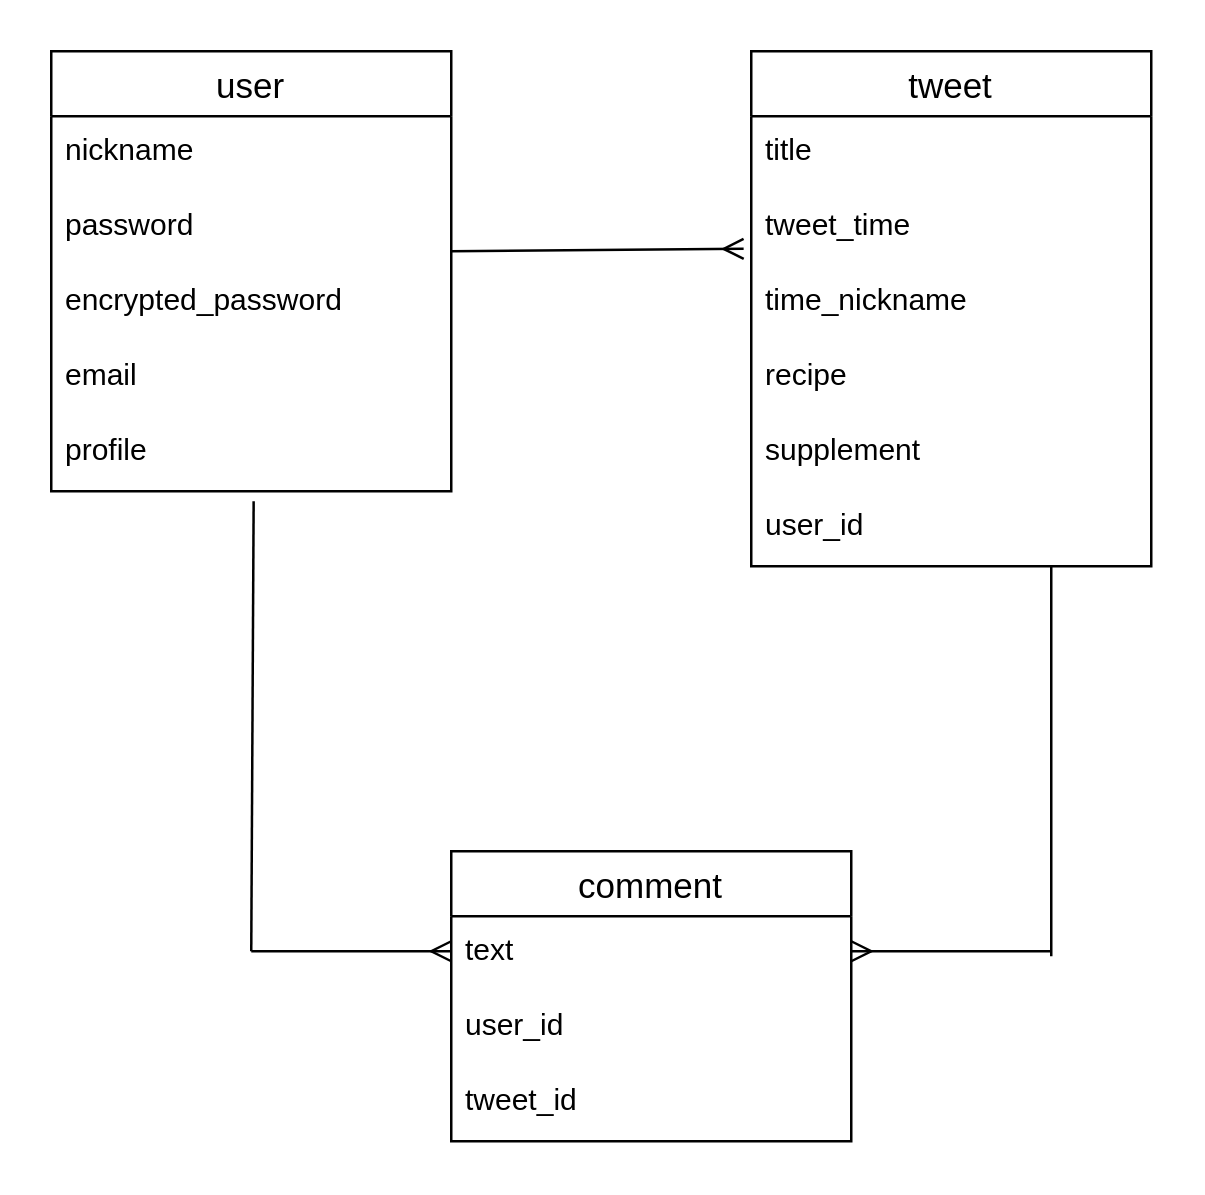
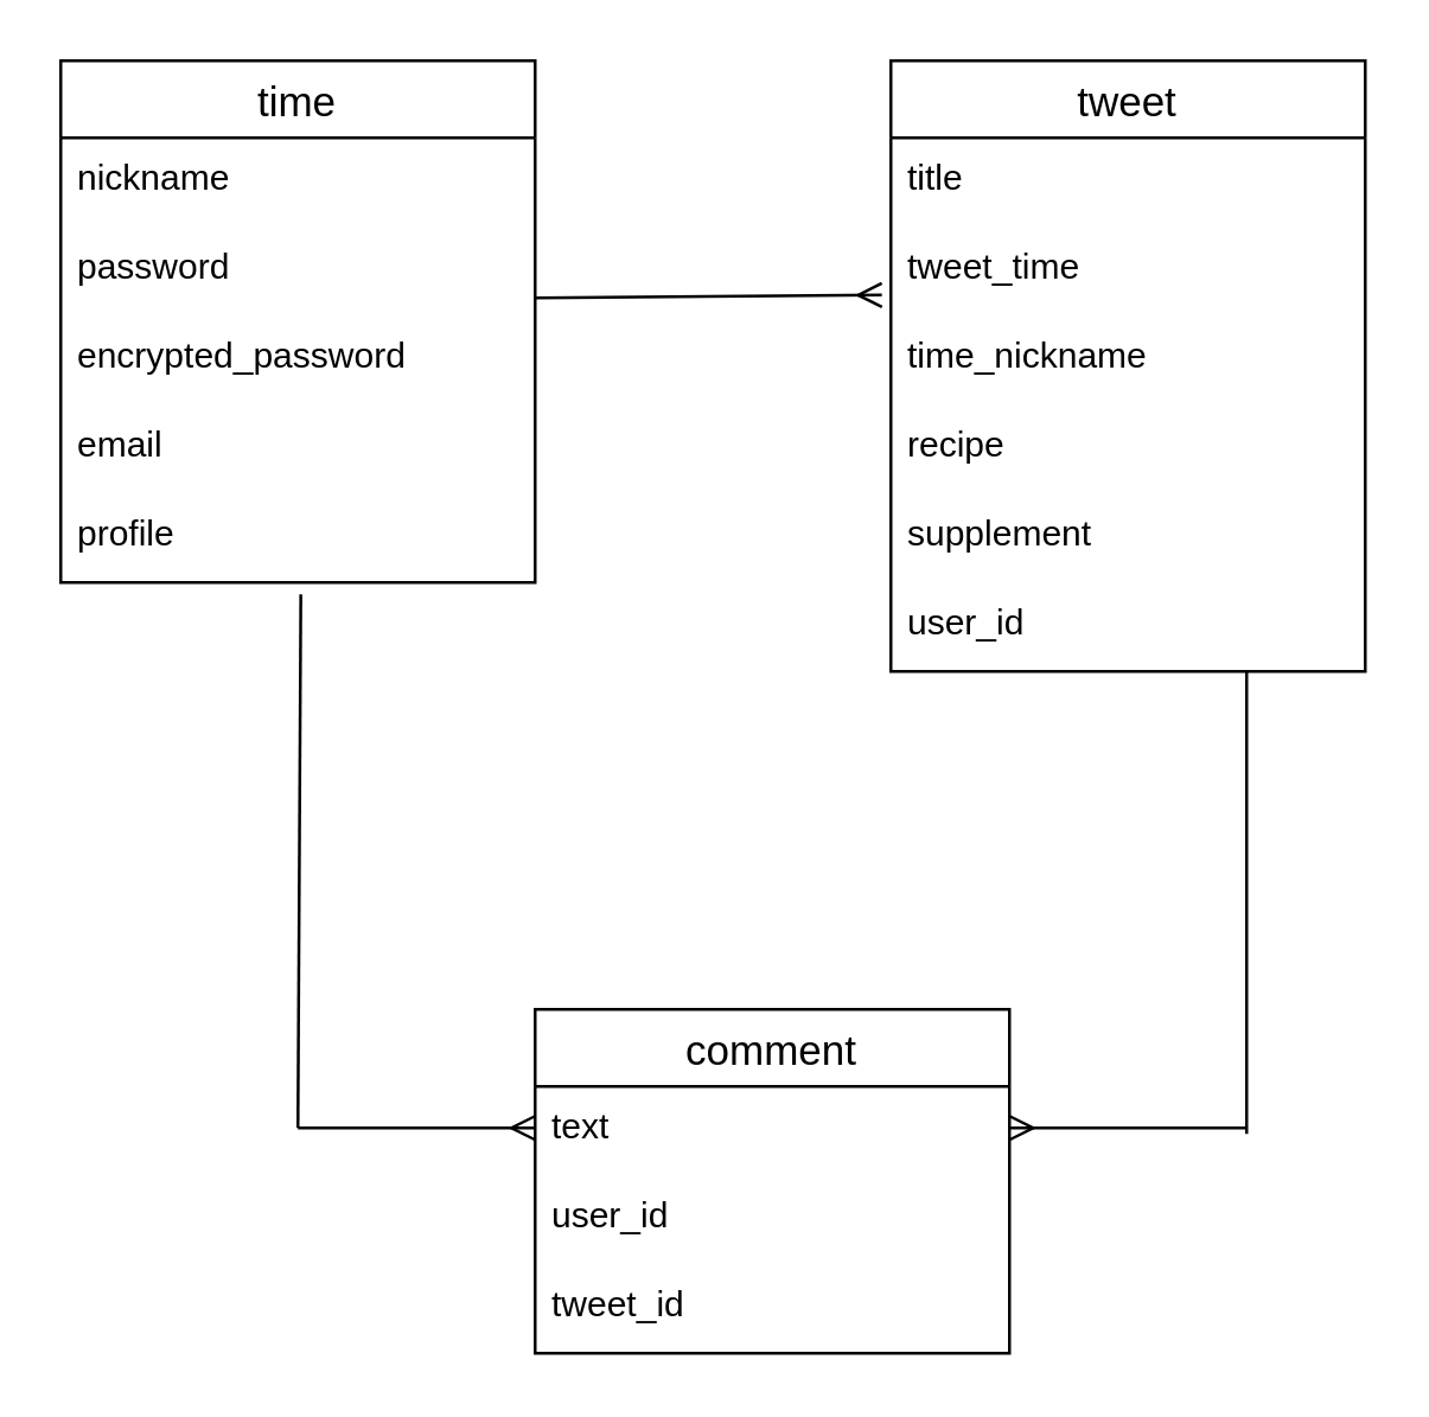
- <mxCell id="2" value="user" style="swimlane;fontStyle=0;childLayout=stackLayout;horizontal=1;startSize=26;horizontalStack=0;resizeParent=1;resizeParentMax=0;resizeLast=0;collapsible=1;marginBottom=0;align=center;fontSize=14;" vertex="1" parent="1"><mxGeometry x="20" y="20" width="160" height="176" as="geometry" /></mxCell>
+ <mxCell id="2" value="time" style="swimlane;fontStyle=0;childLayout=stackLayout;horizontal=1;startSize=26;horizontalStack=0;resizeParent=1;resizeParentMax=0;resizeLast=0;collapsible=1;marginBottom=0;align=center;fontSize=14;" vertex="1" parent="1"><mxGeometry x="20" y="20" width="160" height="176" as="geometry" /></mxCell>
